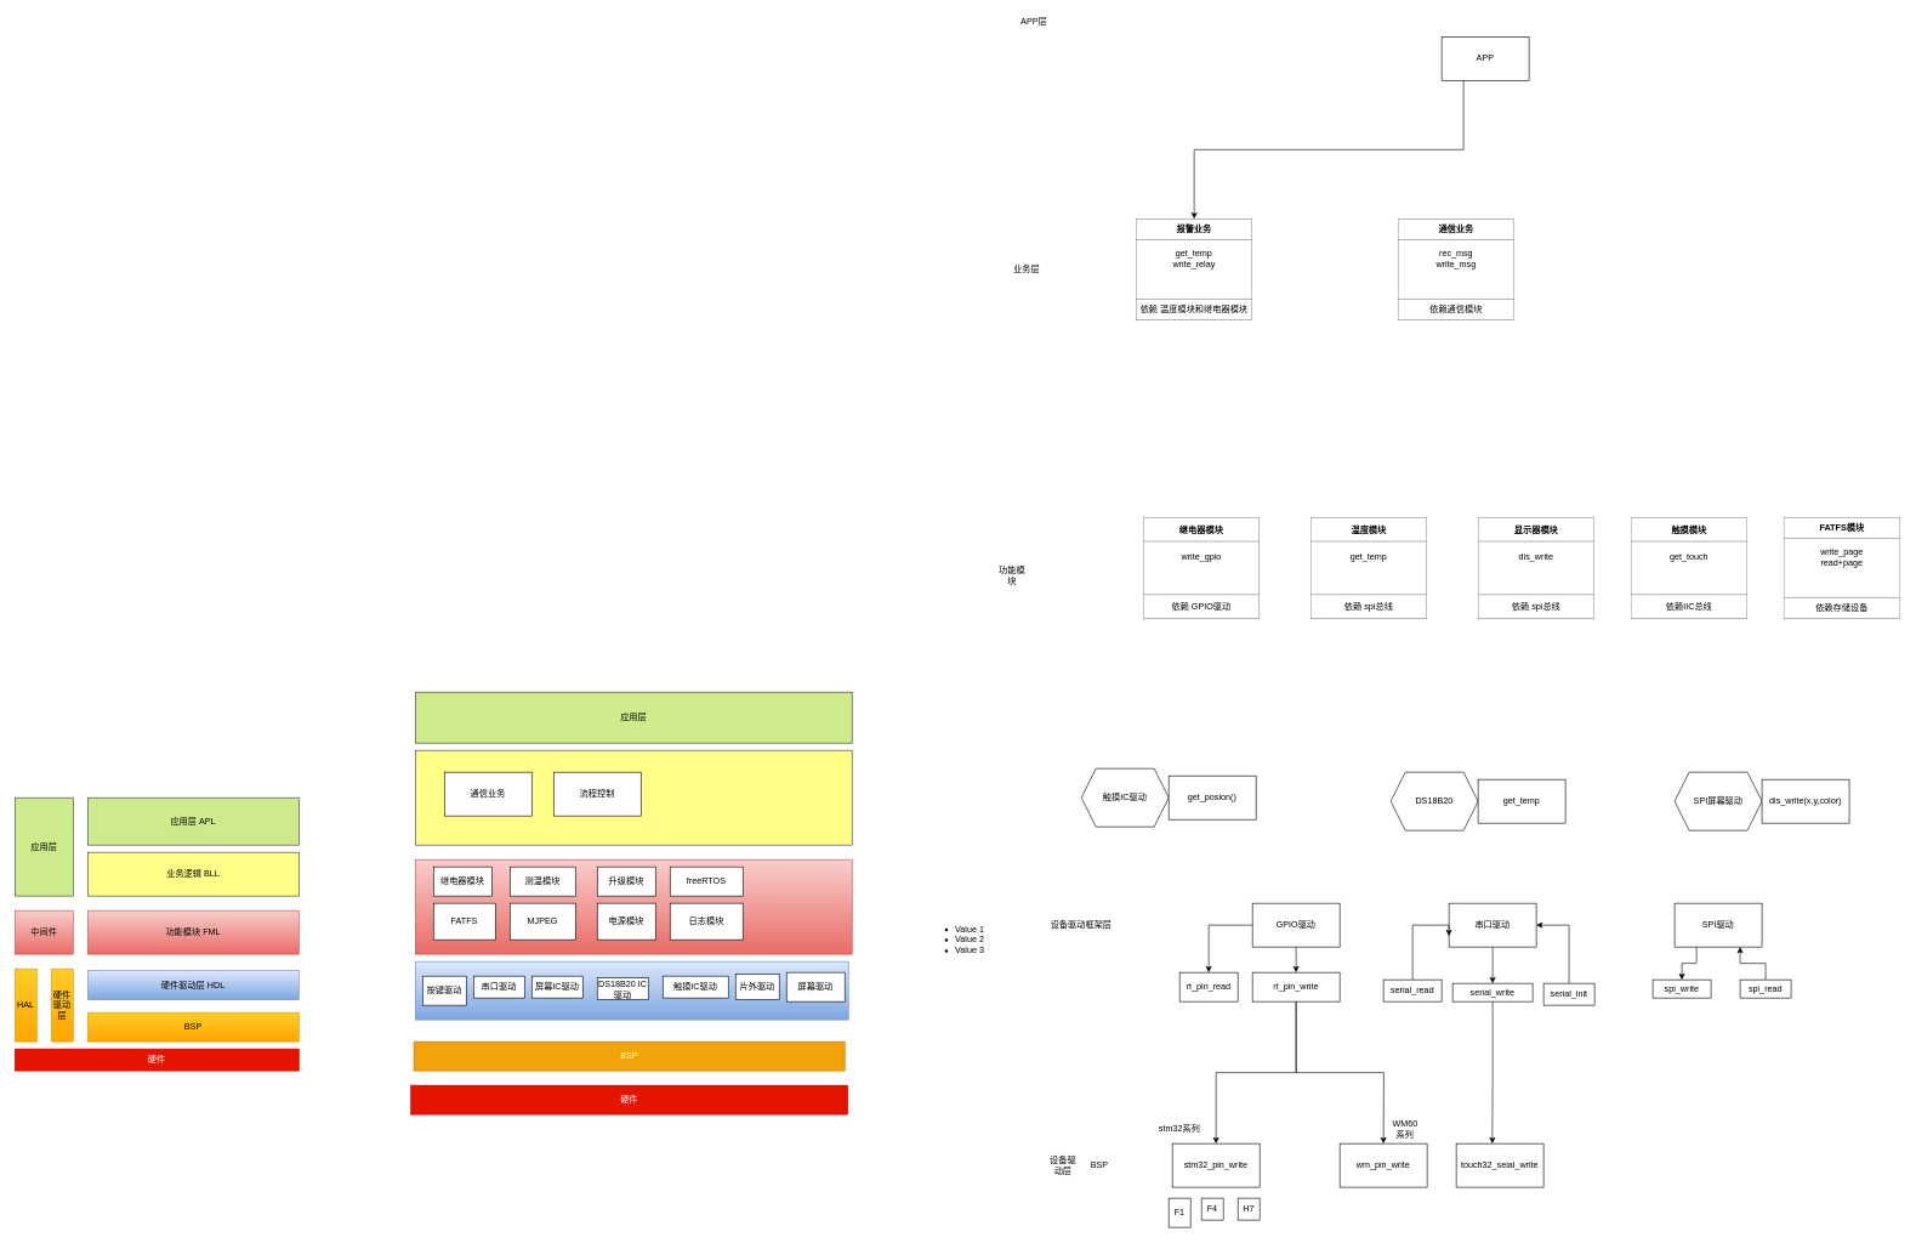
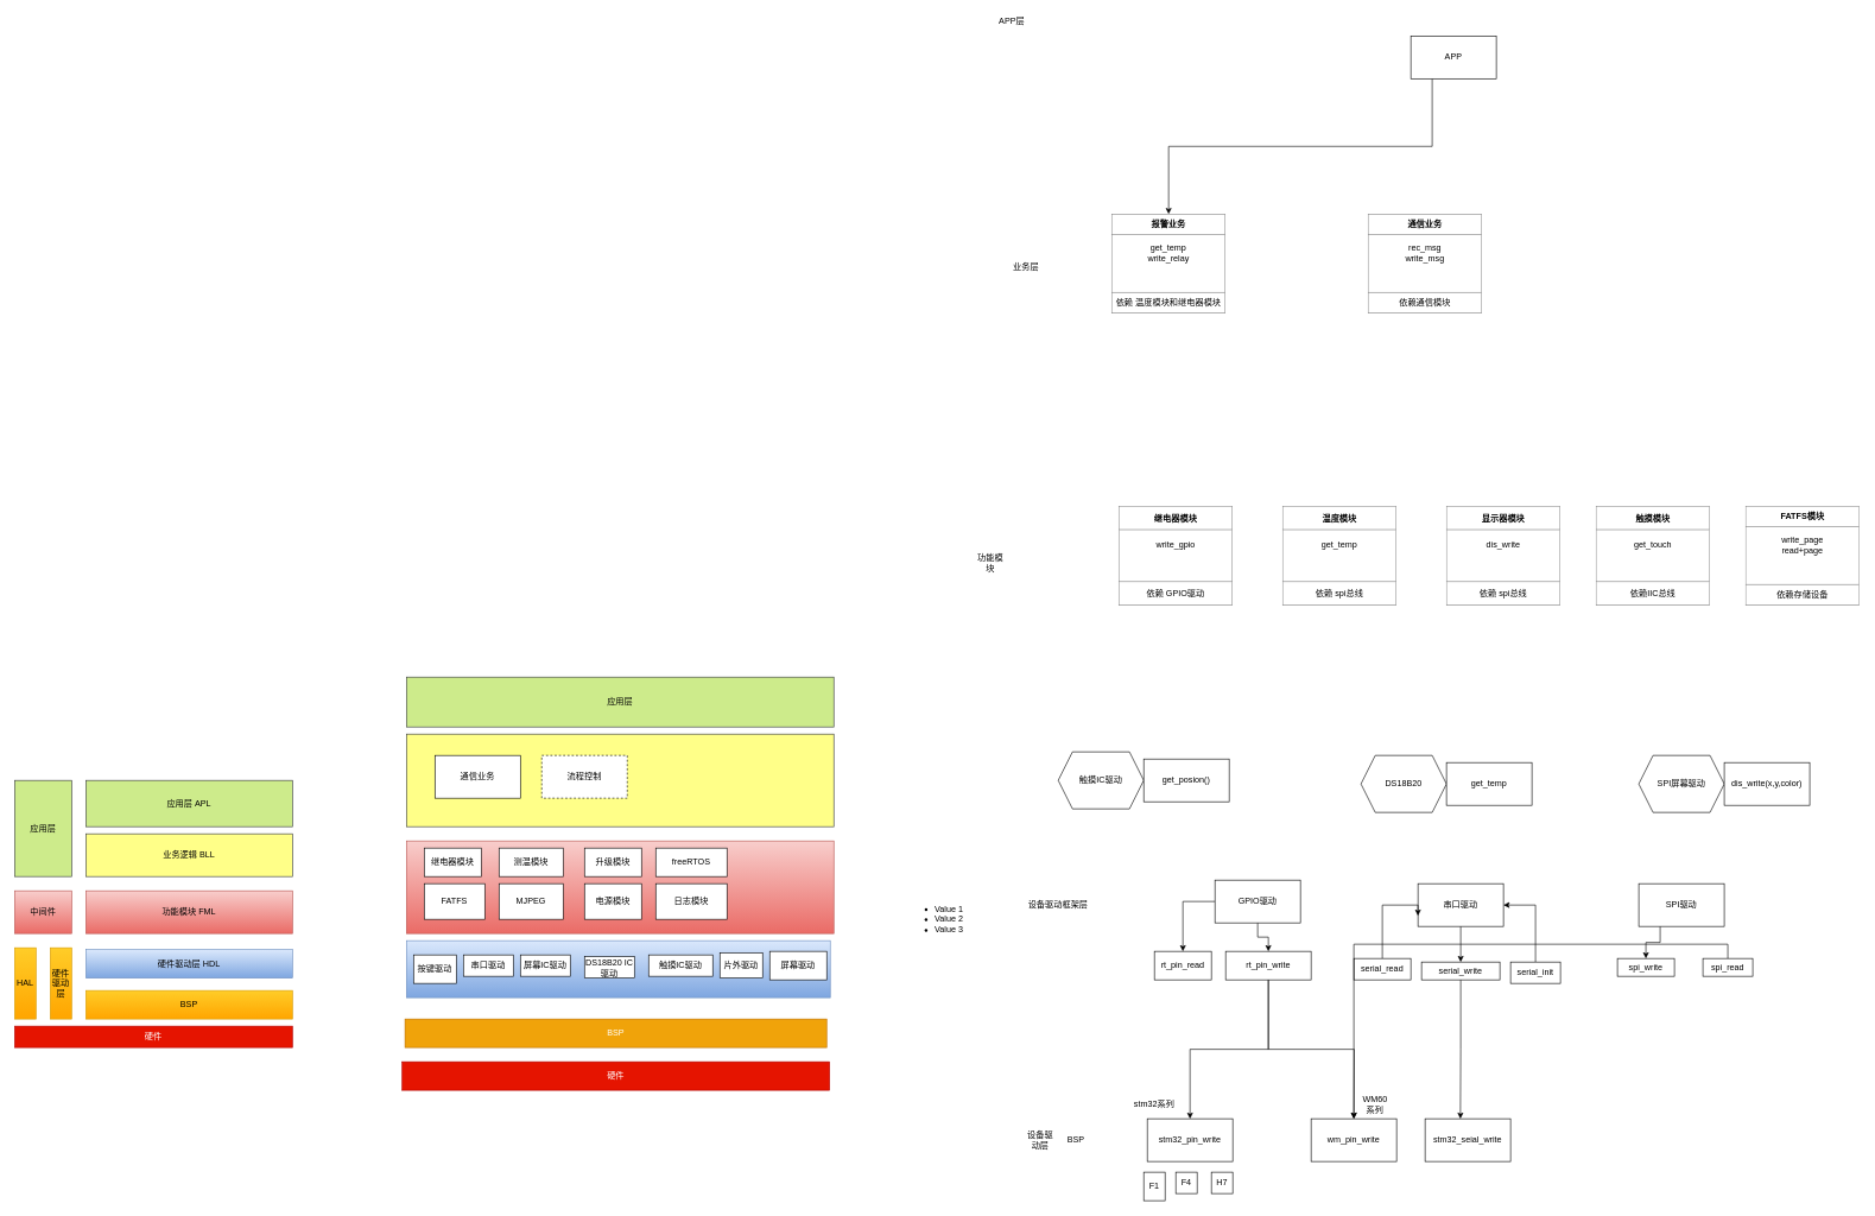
- <mxCell id="74" value="业务层" style="text;html=1;strokeColor=none;fillColor=none;align=center;verticalAlign=middle;whiteSpace=wrap;rounded=0;" vertex="1" parent="1"><mxGeometry x="1390" y="360" width="40" height="20" as="geometry" /></mxCell>
+ <mxCell id="74" value="业务层" style="text;html=1;strokeColor=none;fillColor=none;align=center;verticalAlign=middle;whiteSpace=wrap;rounded=0;" vertex="1" parent="1"><mxGeometry x="1420" y="365" width="40" height="20" as="geometry" /></mxCell>
- <mxCell id="19" value="流程控制" style="rounded=0;whiteSpace=wrap;html=1;" parent="1" vertex="1"><mxGeometry x="760" y="1060" width="120" height="60" as="geometry" /></mxCell>
+ <mxCell id="19" value="流程控制" style="rounded=0;whiteSpace=wrap;html=1;dashed=1;" parent="1" vertex="1"><mxGeometry x="760" y="1060" width="120" height="60" as="geometry" /></mxCell>
- <mxCell id="47" value="GPIO驱动" style="rounded=0;whiteSpace=wrap;html=1;" vertex="1" parent="1"><mxGeometry x="1720" y="1240" width="120" height="60" as="geometry" /></mxCell>
+ <mxCell id="47" value="GPIO驱动" style="rounded=0;whiteSpace=wrap;html=1;" vertex="1" parent="1"><mxGeometry x="1705" y="1235" width="120" height="60" as="geometry" /></mxCell>
- <mxCell id="63" style="edgeStyle=orthogonalEdgeStyle;rounded=0;orthogonalLoop=1;jettySize=auto;html=1;exitX=0.5;exitY=0;exitDx=0;exitDy=0;entryX=0.75;entryY=1;entryDx=0;entryDy=0;" edge="1" parent="1" source="64" target="61"><mxGeometry relative="1" as="geometry" /></mxCell>
+ <mxCell id="63" style="edgeStyle=orthogonalEdgeStyle;rounded=0;orthogonalLoop=1;jettySize=auto;html=1;exitX=0.5;exitY=0;exitDx=0;exitDy=0;" edge="1" parent="1" source="64" target="38"><mxGeometry relative="1" as="geometry" /></mxCell>
- <mxCell id="54" value="touch32_seial_write" style="rounded=0;whiteSpace=wrap;html=1;" vertex="1" parent="1"><mxGeometry x="2000" y="1570" width="120" height="60" as="geometry" /></mxCell>
+ <mxCell id="54" value="stm32_seial_write" style="rounded=0;whiteSpace=wrap;html=1;" vertex="1" parent="1"><mxGeometry x="2000" y="1570" width="120" height="60" as="geometry" /></mxCell>
